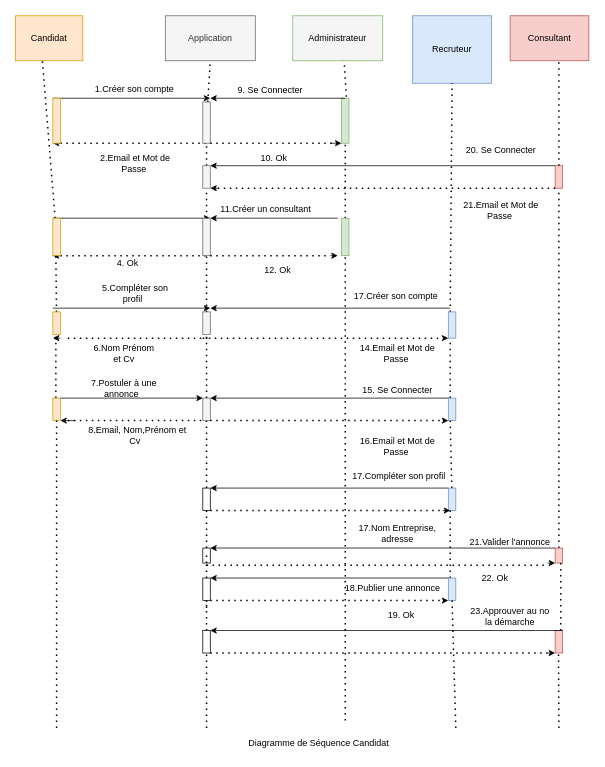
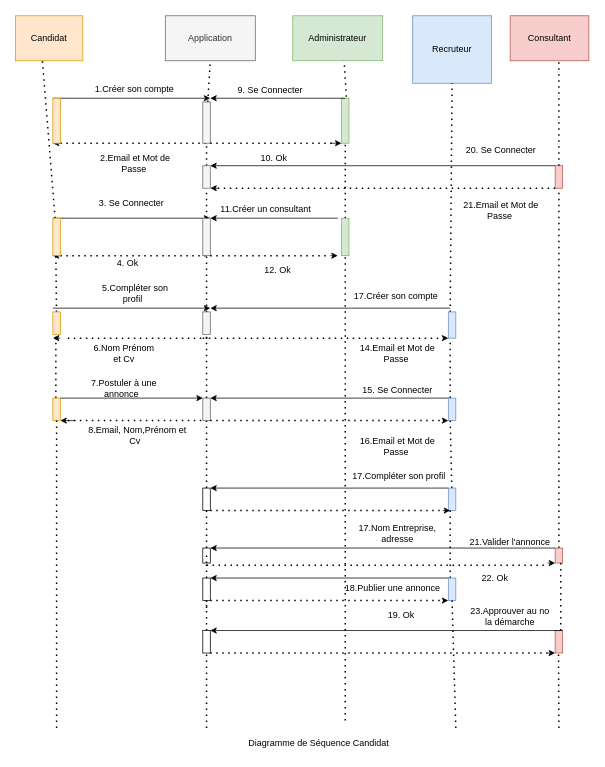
- <mxCell id="4" value="Administrateur" style="rounded=0;whiteSpace=wrap;html=1;fillColor=#f5f5f5;strokeColor=#82b366;" parent="1" vertex="1"><mxGeometry x="390" y="20" width="120" height="60" as="geometry" /></mxCell>
+ <mxCell id="4" value="Administrateur" style="rounded=0;whiteSpace=wrap;html=1;fillColor=#d5e8d4;strokeColor=#82b366;" parent="1" vertex="1"><mxGeometry x="390" y="20" width="120" height="60" as="geometry" /></mxCell>
+ <mxCell id="44" value="3. Se Connecter" style="text;html=1;strokeColor=none;fillColor=none;align=center;verticalAlign=middle;whiteSpace=wrap;rounded=0;" parent="1" vertex="1"><mxGeometry x="115" y="260" width="120" height="20" as="geometry" /></mxCell>
